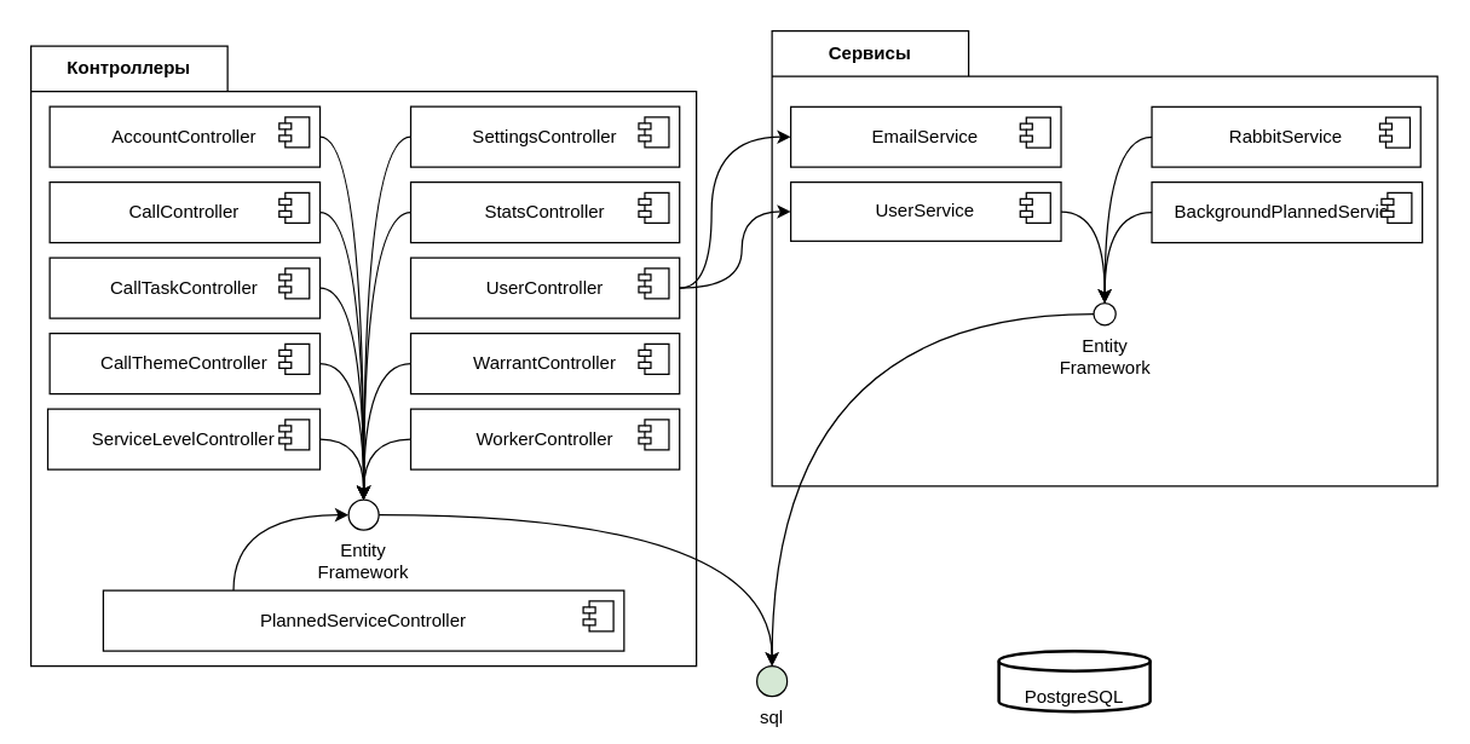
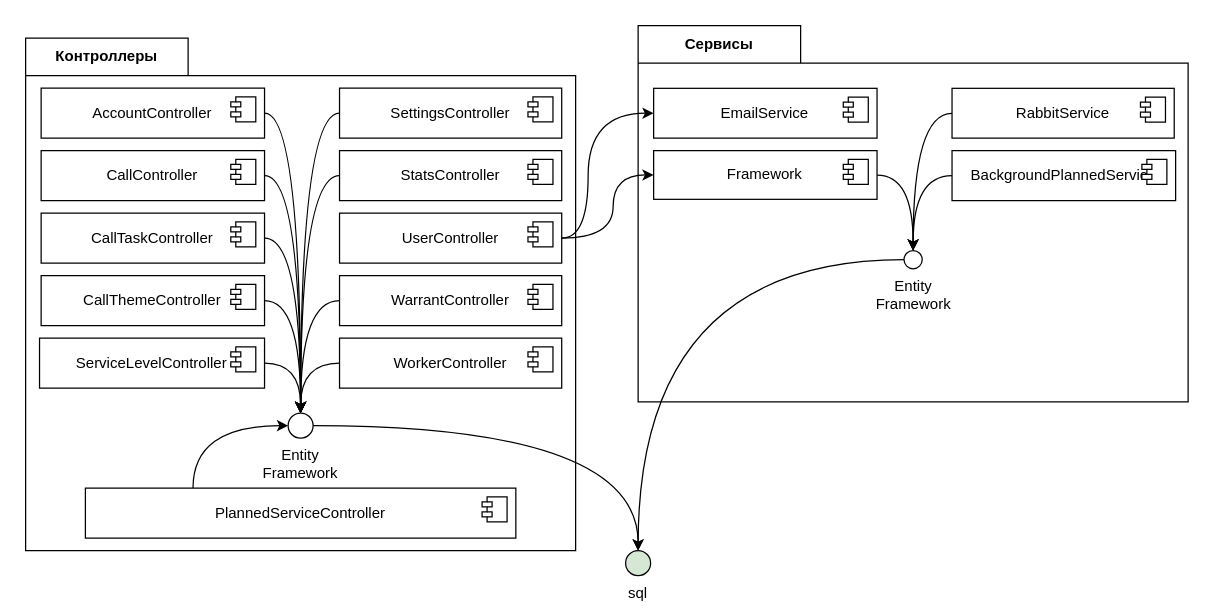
- <mxCell id="45" value="UserService" style="html=1;dropTarget=0;whiteSpace=wrap;" vertex="1" parent="40"><mxGeometry x="12.41" y="100" width="178.72" height="38.96" as="geometry" /></mxCell>
+ <mxCell id="45" value="Framework" style="html=1;dropTarget=0;whiteSpace=wrap;" vertex="1" parent="40"><mxGeometry x="12.41" y="100" width="178.72" height="38.96" as="geometry" /></mxCell>
- <mxCell id="2" value="PostgreSQL" style="strokeWidth=2;html=1;shape=mxgraph.flowchart.database;whiteSpace=wrap;verticalAlign=bottom;" vertex="1" parent="1"><mxGeometry x="660" y="430" width="100" height="40" as="geometry" /></mxCell>
